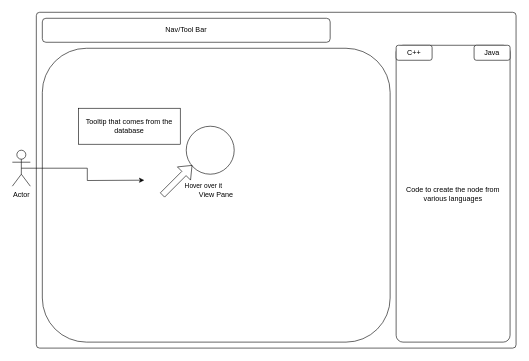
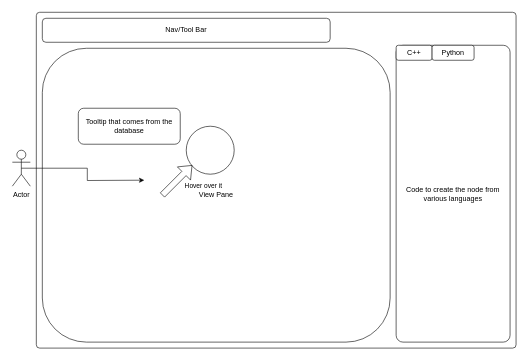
+ <mxCell id="12" value="Python" style="rounded=1;whiteSpace=wrap;html=1;" vertex="1" parent="1"><mxGeometry x="720" y="75" width="70" height="25" as="geometry" /></mxCell>
- <mxCell id="13" value="Java" style="rounded=1;whiteSpace=wrap;html=1;" vertex="1" parent="1"><mxGeometry x="790" y="75" width="60" height="25" as="geometry" /></mxCell>
- <mxCell id="10" value="Tooltip that comes from the database" style="whiteSpace=wrap;html=1;rounded=0;" vertex="1" parent="1"><mxGeometry x="130" y="180" width="170" height="60" as="geometry" /></mxCell>
+ <mxCell id="10" value="Tooltip that comes from the database" style="rounded=1;whiteSpace=wrap;html=1;" vertex="1" parent="1"><mxGeometry x="130" y="180" width="170" height="60" as="geometry" /></mxCell>
